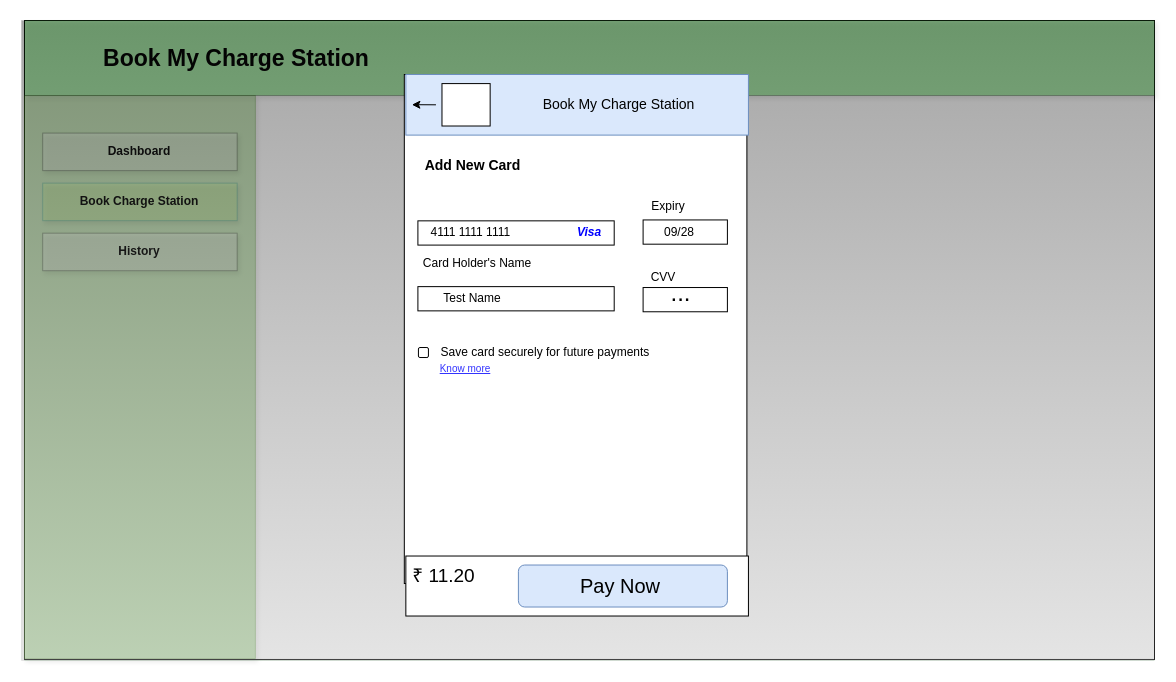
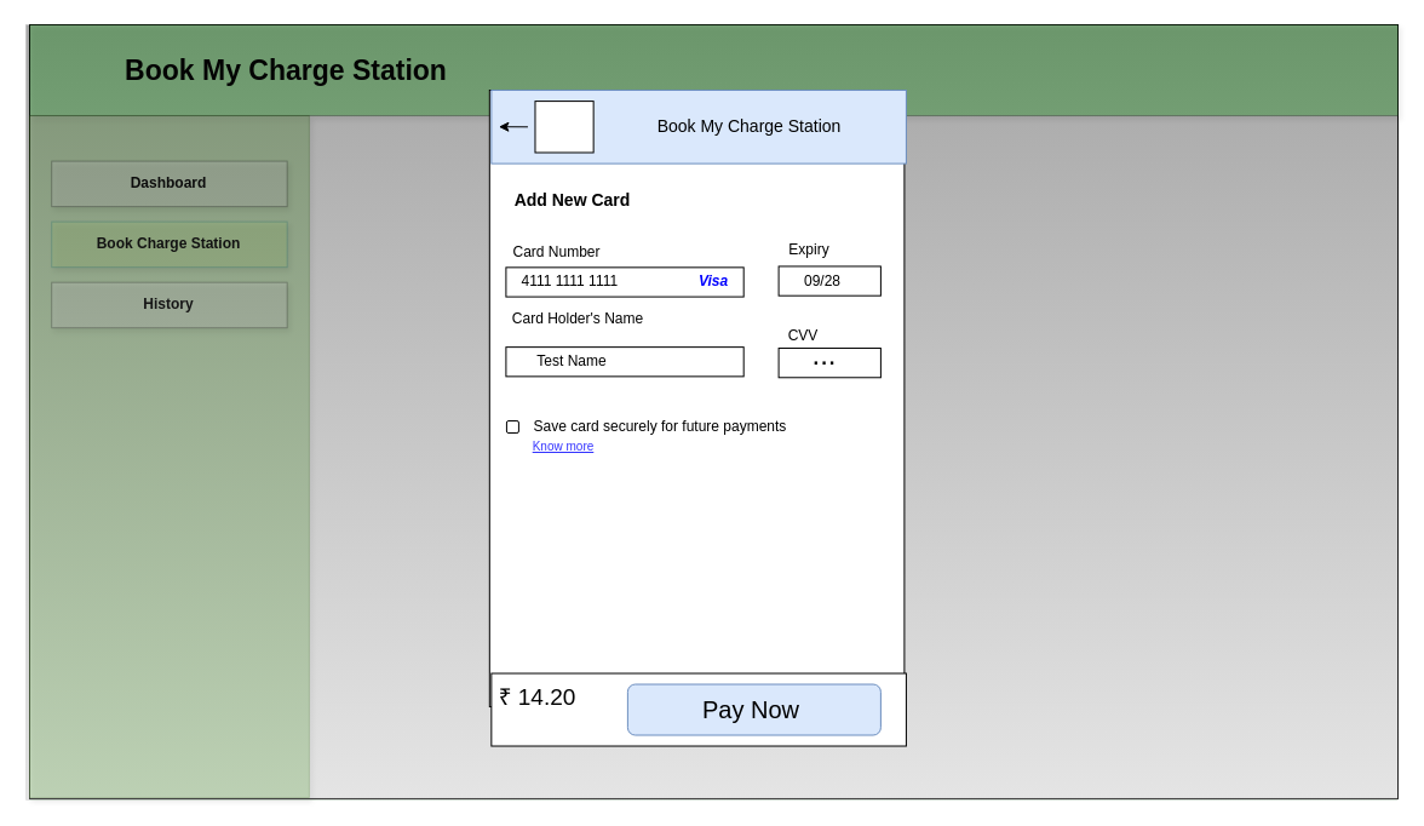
+ <mxCell id="29" value="Card Number" style="text;html=1;strokeColor=none;fillColor=none;align=center;verticalAlign=middle;whiteSpace=wrap;rounded=0;container=0;" vertex="1" parent="28"><mxGeometry x="8" width="85.06" height="23.6" as="geometry" /></mxCell>
- <mxCell id="31" value="&lt;font style=&quot;font-size: 19px;&quot;&gt;₹ 11.20&lt;/font&gt;" style="text;html=1;strokeColor=none;fillColor=none;align=center;verticalAlign=middle;whiteSpace=wrap;rounded=0;container=0;" vertex="1" parent="28"><mxGeometry y="359.68" width="68.53" height="40" as="geometry" /></mxCell>
+ <mxCell id="31" value="&lt;font style=&quot;font-size: 19px;&quot;&gt;₹ 14.20&lt;/font&gt;" style="text;html=1;strokeColor=none;fillColor=none;align=center;verticalAlign=middle;whiteSpace=wrap;rounded=0;container=0;" vertex="1" parent="28"><mxGeometry y="359.68" width="68.53" height="40" as="geometry" /></mxCell>
